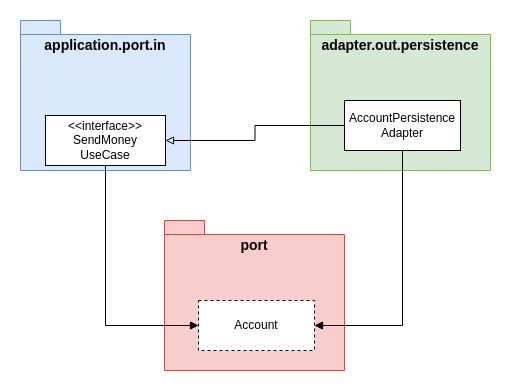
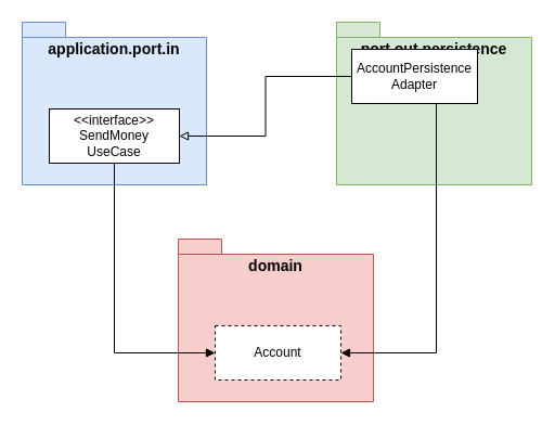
- <mxCell id="4" value="adapter.out.persistence" style="shape=folder;fontStyle=1;spacingTop=10;tabWidth=40;tabHeight=14;tabPosition=left;html=1;whiteSpace=wrap;verticalAlign=top;horizontal=1;fontSize=14;fillColor=#d5e8d4;strokeColor=#82b366;" vertex="1" parent="1"><mxGeometry x="310" y="20" width="180" height="150" as="geometry" /></mxCell>
+ <mxCell id="4" value="port.out.persistence" style="shape=folder;fontStyle=1;spacingTop=10;tabWidth=40;tabHeight=14;tabPosition=left;html=1;whiteSpace=wrap;verticalAlign=top;horizontal=1;fontSize=14;fillColor=#d5e8d4;strokeColor=#82b366;" vertex="1" parent="1"><mxGeometry x="310" y="20" width="180" height="150" as="geometry" /></mxCell>
- <mxCell id="6" value="AccountPersistence&lt;div&gt;Adapter&lt;/div&gt;" style="rounded=0;whiteSpace=wrap;html=1;" vertex="1" parent="1"><mxGeometry x="344" y="100" width="116" height="50" as="geometry" /></mxCell>
+ <mxCell id="6" value="AccountPersistence&lt;div&gt;Adapter&lt;/div&gt;" style="rounded=0;whiteSpace=wrap;html=1;" vertex="1" parent="1"><mxGeometry x="324" y="45" width="116" height="50" as="geometry" /></mxCell>
- <mxCell id="3" value="&amp;lt;&amp;lt;interface&amp;gt;&amp;gt;&lt;div&gt;SendMoney&lt;/div&gt;&lt;div&gt;UseCase&lt;/div&gt;" style="rounded=0;whiteSpace=wrap;html=1;" vertex="1" parent="1"><mxGeometry x="45" y="115" width="120" height="50" as="geometry" /></mxCell>
+ <mxCell id="3" value="&amp;lt;&amp;lt;interface&amp;gt;&amp;gt;&lt;div&gt;SendMoney&lt;/div&gt;&lt;div&gt;UseCase&lt;/div&gt;" style="rounded=0;whiteSpace=wrap;html=1;" vertex="1" parent="1"><mxGeometry x="45" y="100" width="120" height="50" as="geometry" /></mxCell>
- <mxCell id="7" value="port" style="shape=folder;fontStyle=1;spacingTop=10;tabWidth=40;tabHeight=14;tabPosition=left;html=1;whiteSpace=wrap;verticalAlign=top;horizontal=1;fontSize=14;fillColor=#f8cecc;strokeColor=#b85450;" vertex="1" parent="1"><mxGeometry x="164" y="220" width="180" height="150" as="geometry" /></mxCell>
+ <mxCell id="7" value="domain" style="shape=folder;fontStyle=1;spacingTop=10;tabWidth=40;tabHeight=14;tabPosition=left;html=1;whiteSpace=wrap;verticalAlign=top;horizontal=1;fontSize=14;fillColor=#f8cecc;strokeColor=#b85450;" vertex="1" parent="1"><mxGeometry x="164" y="220" width="180" height="150" as="geometry" /></mxCell>
